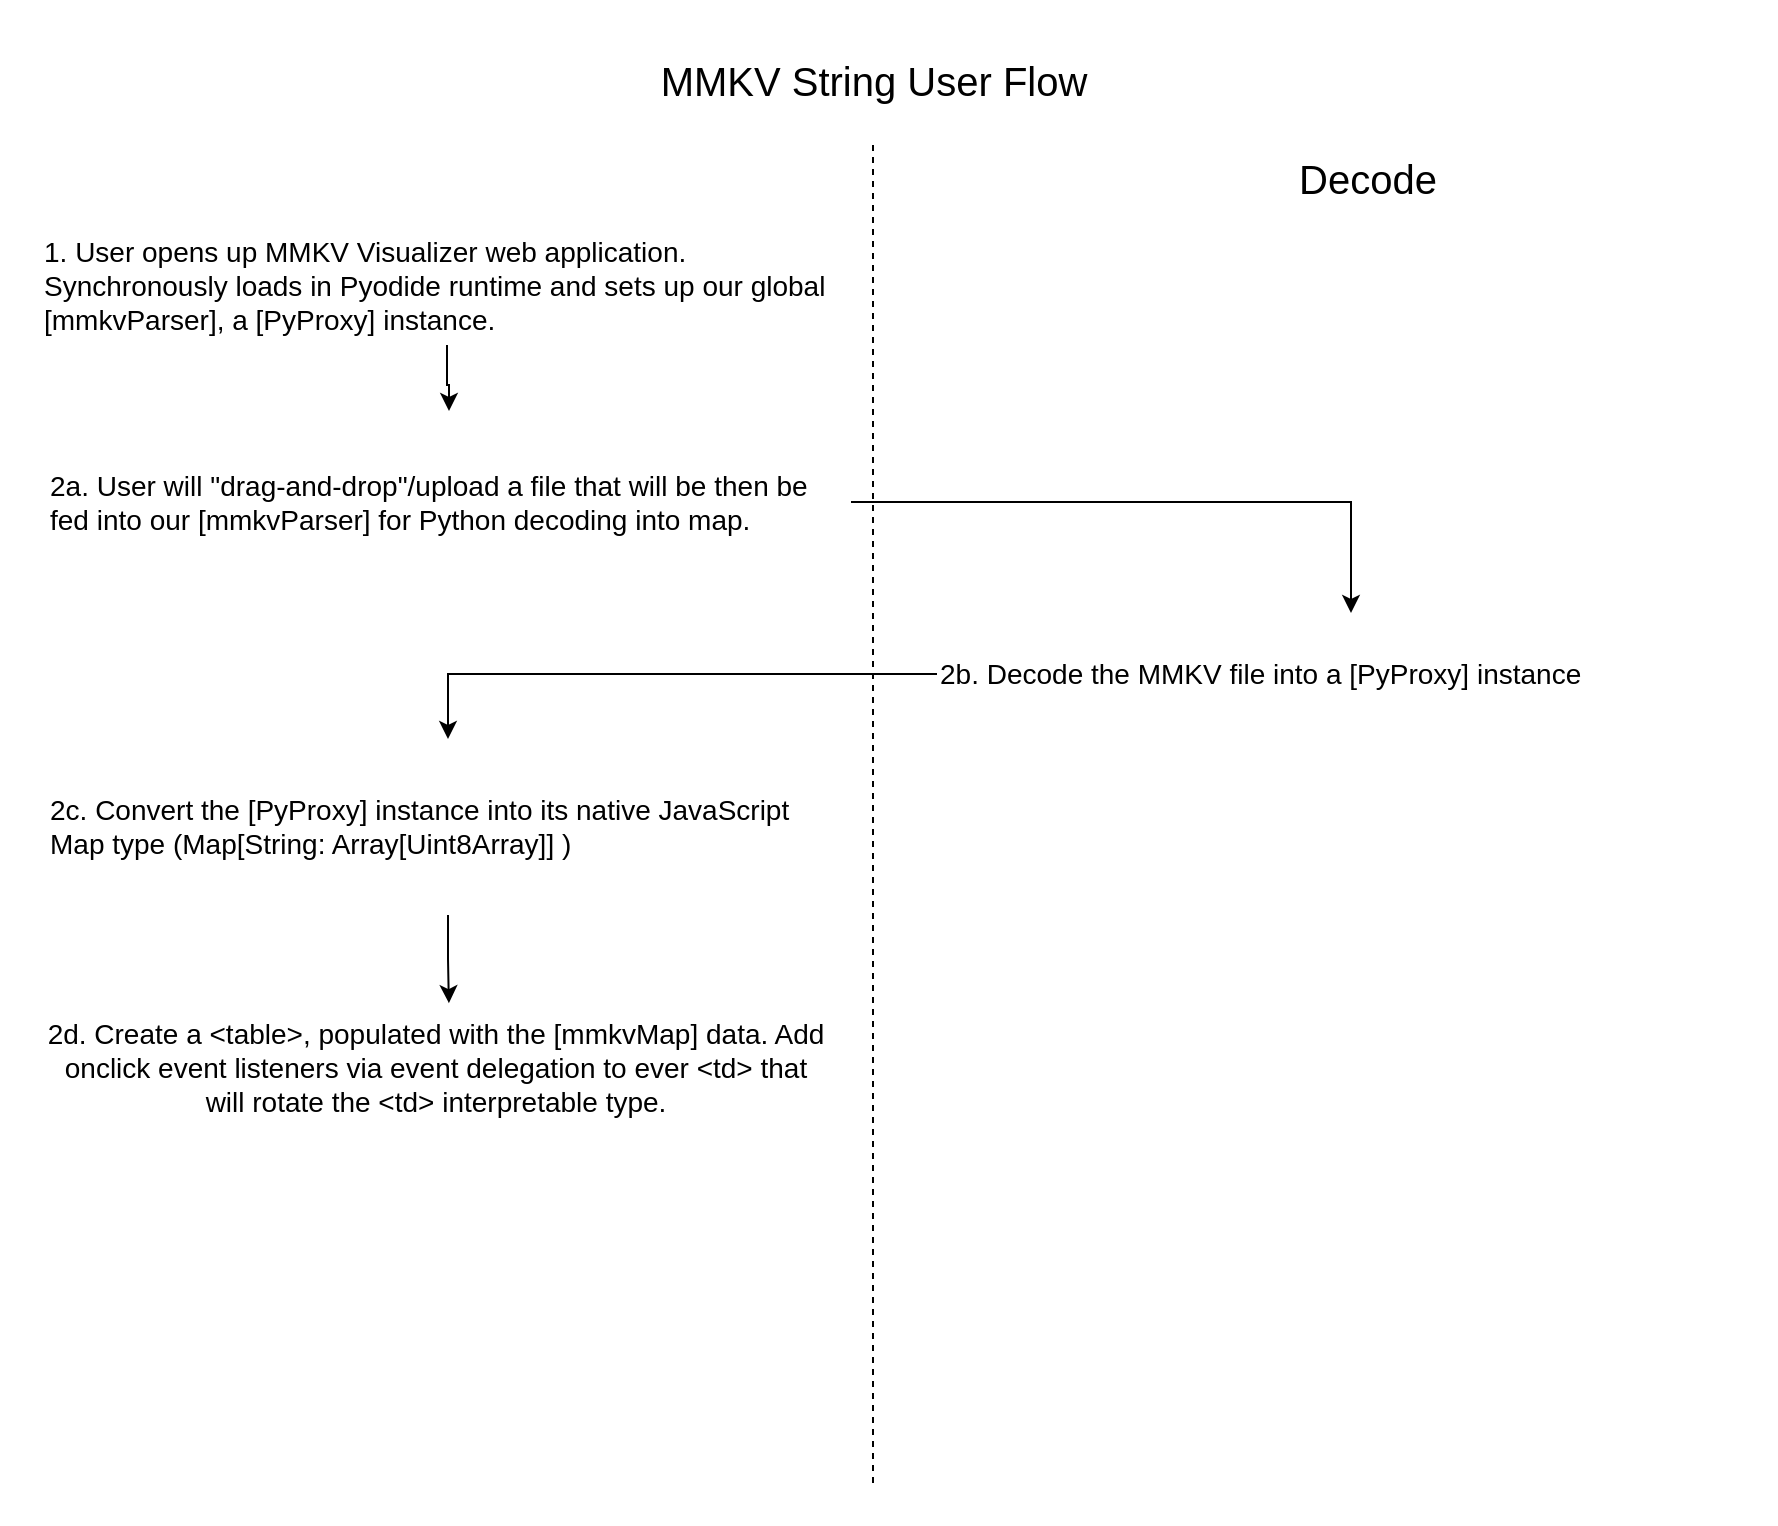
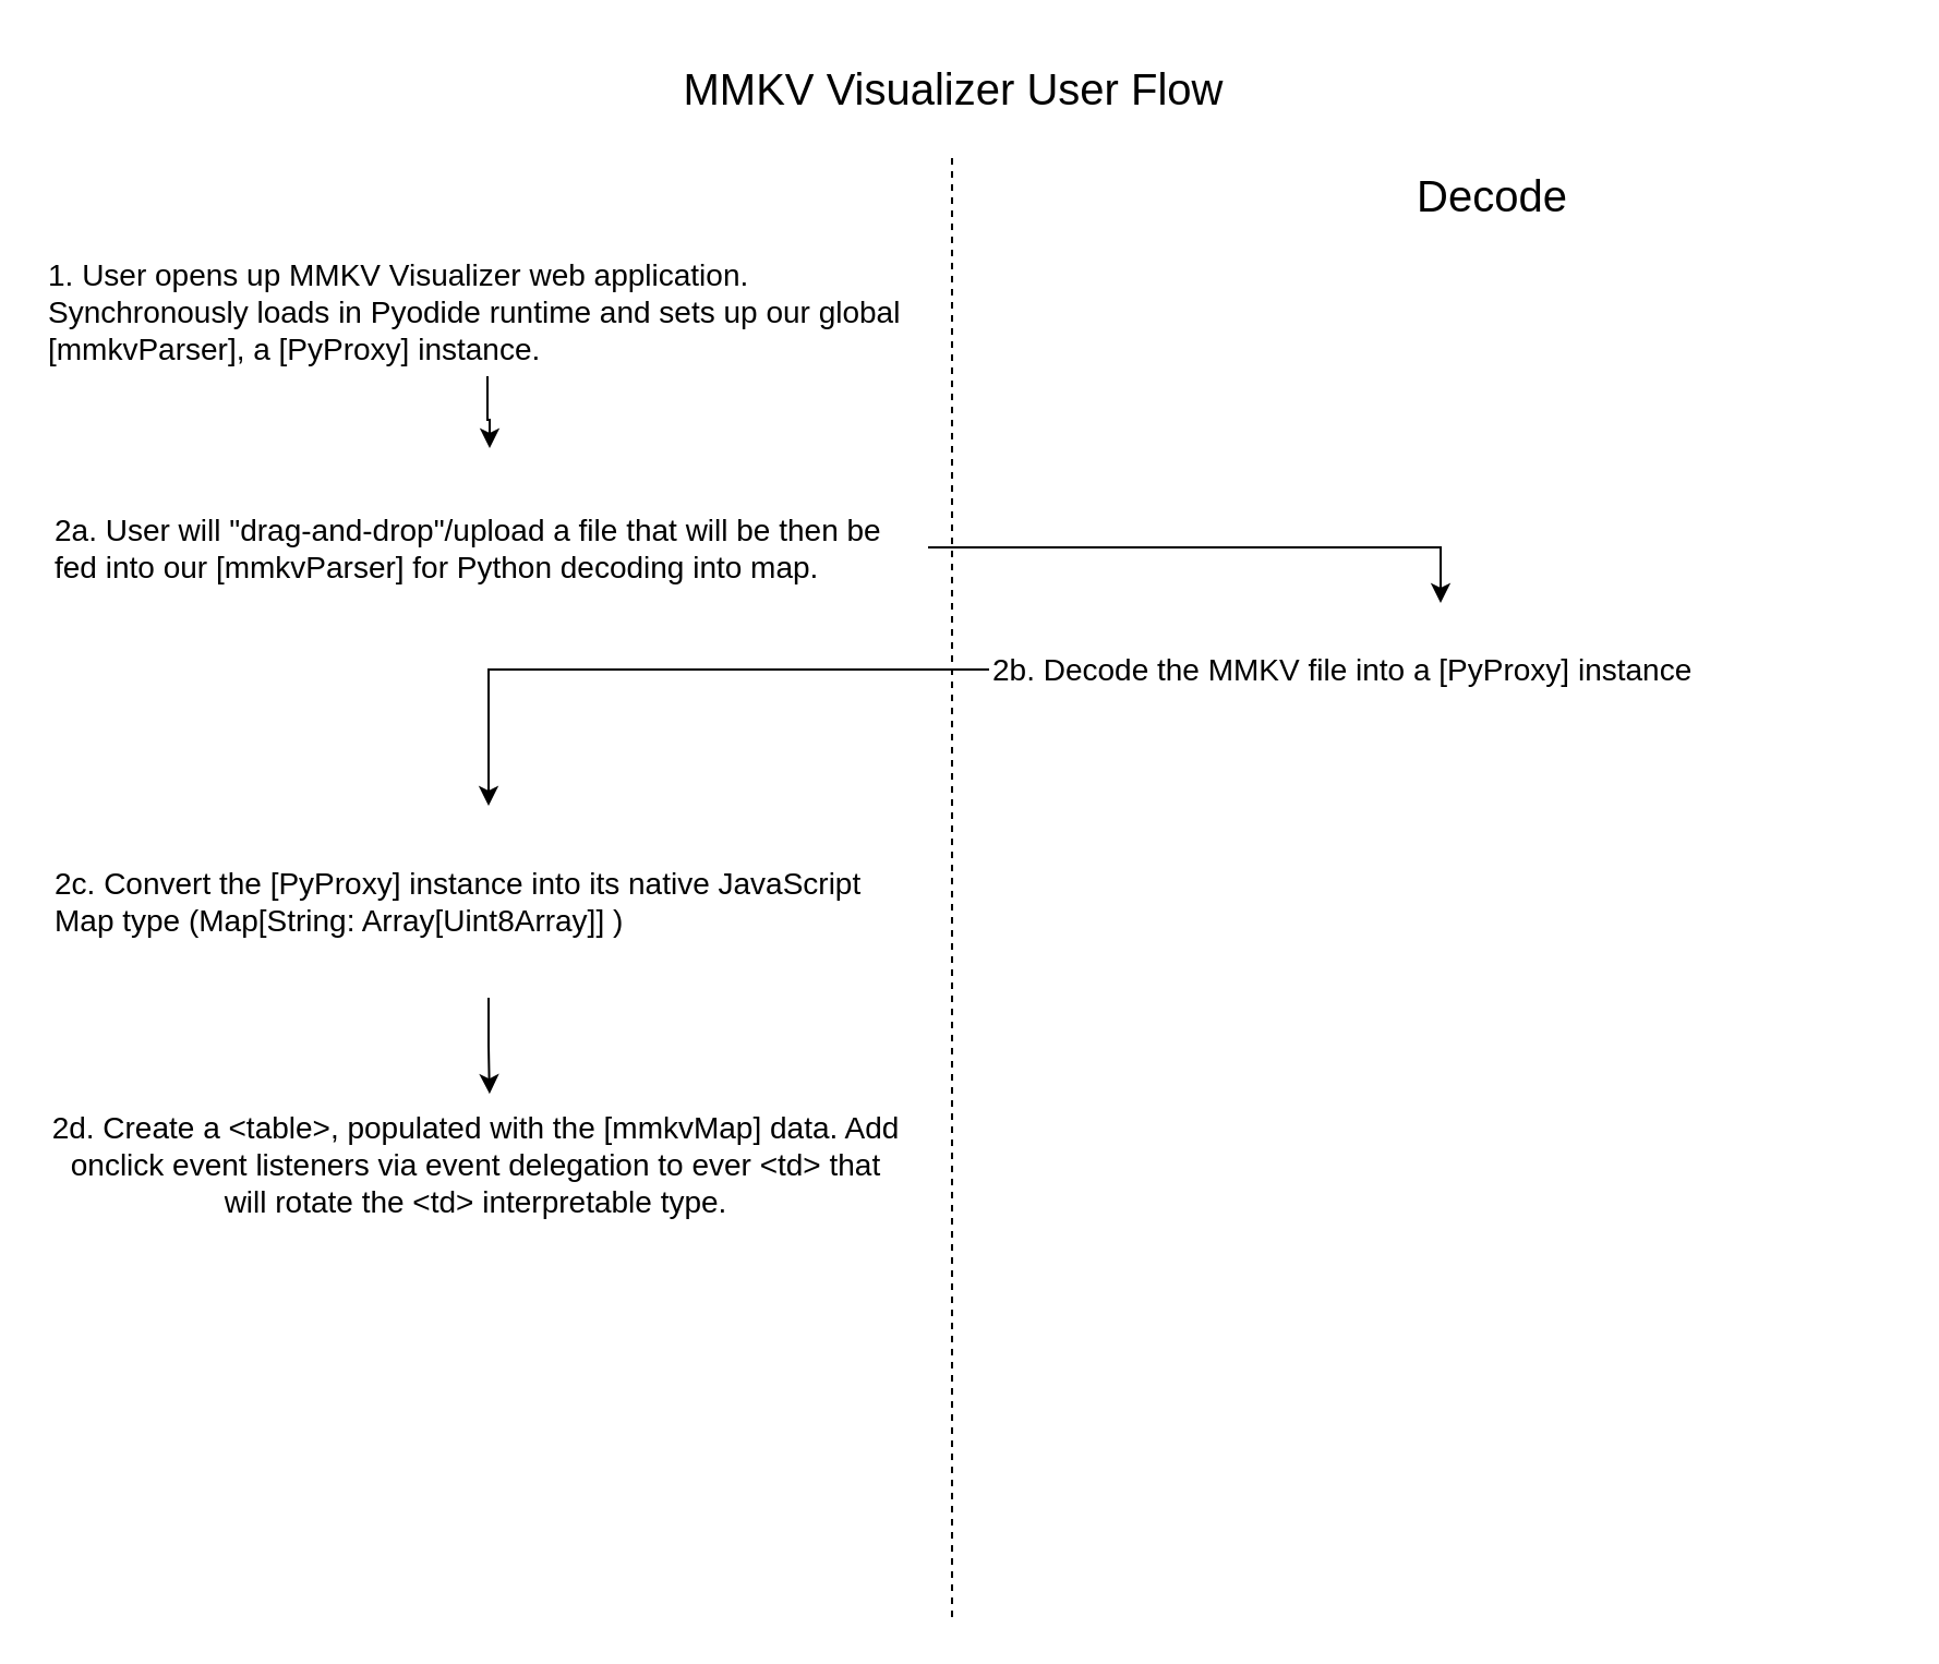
- <mxCell id="2" value="MMKV String User Flow" style="text;html=1;strokeColor=none;fillColor=none;align=center;verticalAlign=middle;whiteSpace=wrap;rounded=0;fontSize=20;" vertex="1" parent="1"><mxGeometry x="290" y="20" width="294" height="40" as="geometry" /></mxCell>
+ <mxCell id="2" value="MMKV Visualizer User Flow" style="text;html=1;strokeColor=none;fillColor=none;align=center;verticalAlign=middle;whiteSpace=wrap;rounded=0;fontSize=20;" vertex="1" parent="1"><mxGeometry x="290" y="20" width="294" height="40" as="geometry" /></mxCell>
- <mxCell id="11" value="2b. Decode the MMKV file into a [PyProxy] instance" style="text;html=1;strokeColor=none;fillColor=none;align=left;verticalAlign=middle;whiteSpace=wrap;rounded=0;fontSize=14;" vertex="1" parent="1"><mxGeometry x="468" y="306" width="414" height="61" as="geometry" /></mxCell>
+ <mxCell id="11" value="2b. Decode the MMKV file into a [PyProxy] instance" style="text;html=1;strokeColor=none;fillColor=none;align=left;verticalAlign=middle;whiteSpace=wrap;rounded=0;fontSize=14;" vertex="1" parent="1"><mxGeometry x="453" y="276" width="414" height="61" as="geometry" /></mxCell>
